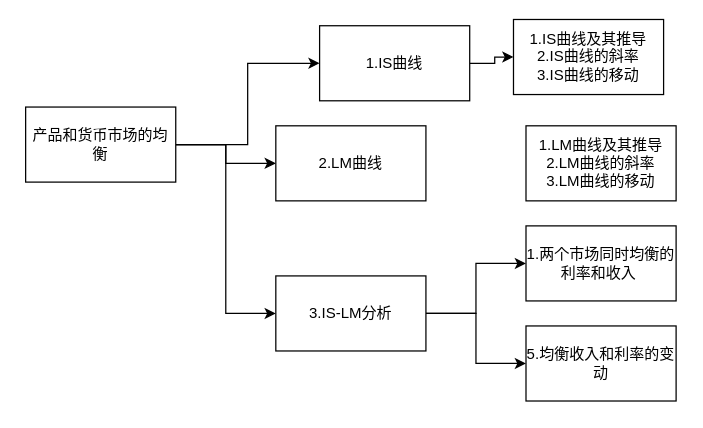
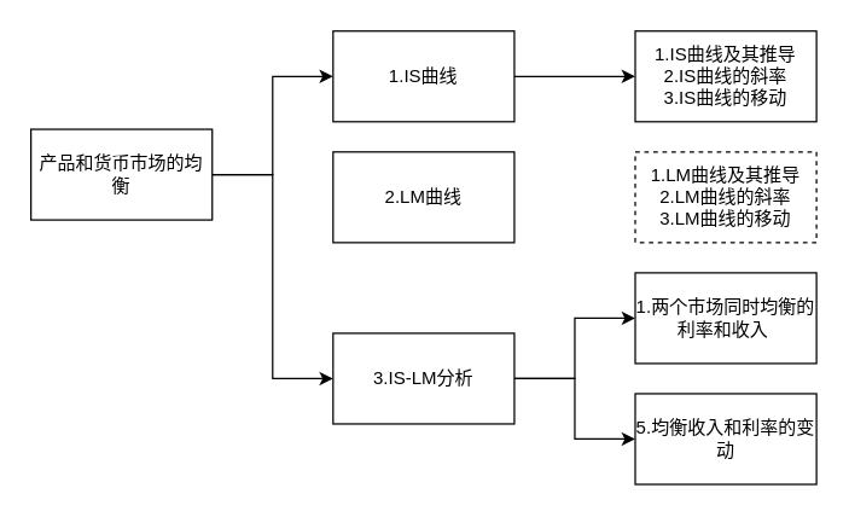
- <mxCell id="12" value="1.IS曲线及其推导&lt;br&gt;2.IS曲线的斜率&lt;br&gt;3.IS曲线的移动" style="rounded=0;whiteSpace=wrap;html=1;" parent="1" vertex="1"><mxGeometry x="410" y="15" width="120" height="60" as="geometry" /></mxCell>
+ <mxCell id="12" value="1.IS曲线及其推导&lt;br&gt;2.IS曲线的斜率&lt;br&gt;3.IS曲线的移动" style="rounded=0;whiteSpace=wrap;html=1;" parent="1" vertex="1"><mxGeometry x="420" y="20" width="120" height="60" as="geometry" /></mxCell>
- <mxCell id="8" value="1.IS曲线" style="rounded=0;whiteSpace=wrap;html=1;" parent="1" vertex="1"><mxGeometry x="255" y="20" width="120" height="60" as="geometry" /></mxCell>
+ <mxCell id="8" value="1.IS曲线" style="rounded=0;whiteSpace=wrap;html=1;" parent="1" vertex="1"><mxGeometry x="220" y="20" width="120" height="60" as="geometry" /></mxCell>
- <mxCell id="2" value="" style="edgeStyle=orthogonalEdgeStyle;rounded=0;orthogonalLoop=1;jettySize=auto;html=1;entryX=0;entryY=0.5;entryDx=0;entryDy=0;" parent="1" source="5" target="6" edge="1"><mxGeometry relative="1" as="geometry" /></mxCell>
- <mxCell id="13" value="1.LM曲线及其推导&lt;br&gt;2.LM曲线的斜率&lt;br&gt;3.LM曲线的移动" style="rounded=0;whiteSpace=wrap;html=1;" parent="1" vertex="1"><mxGeometry x="420" y="100" width="120" height="60" as="geometry" /></mxCell>
+ <mxCell id="13" value="1.LM曲线及其推导&lt;br&gt;2.LM曲线的斜率&lt;br&gt;3.LM曲线的移动" style="rounded=0;whiteSpace=wrap;html=1;dashed=1;" parent="1" vertex="1"><mxGeometry x="420" y="100" width="120" height="60" as="geometry" /></mxCell>
